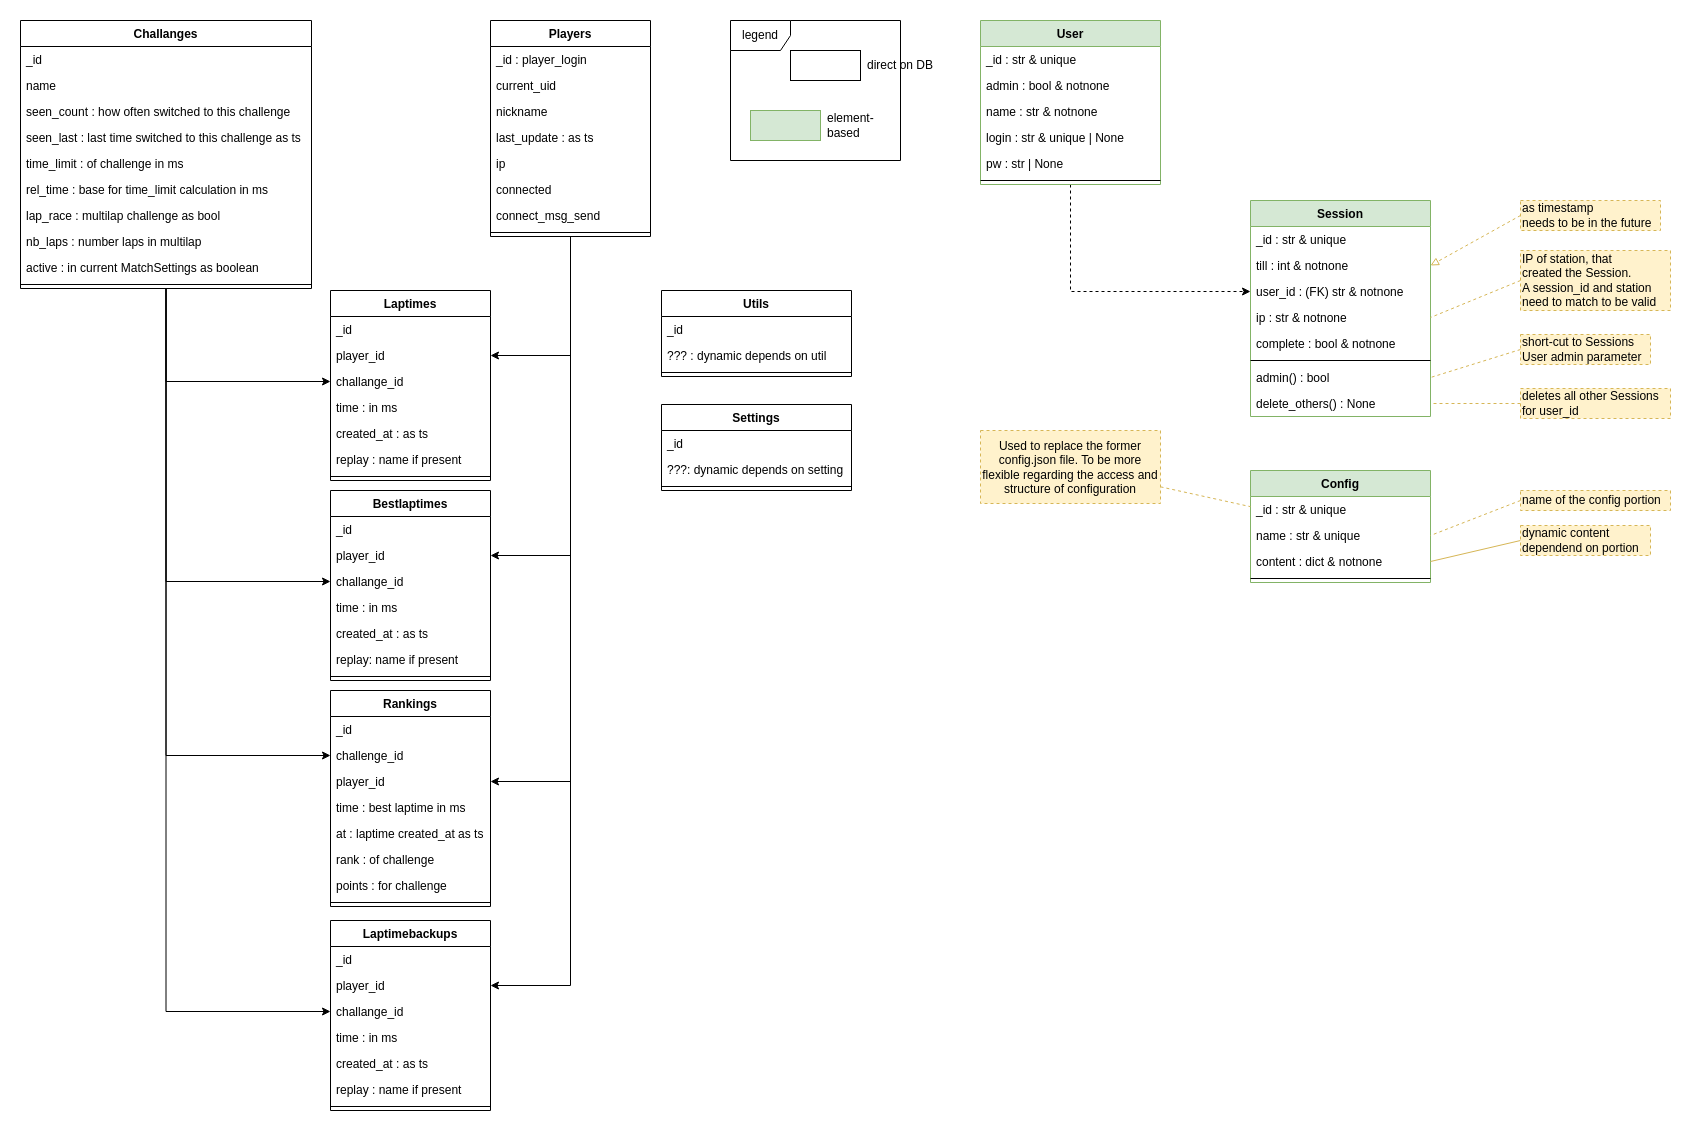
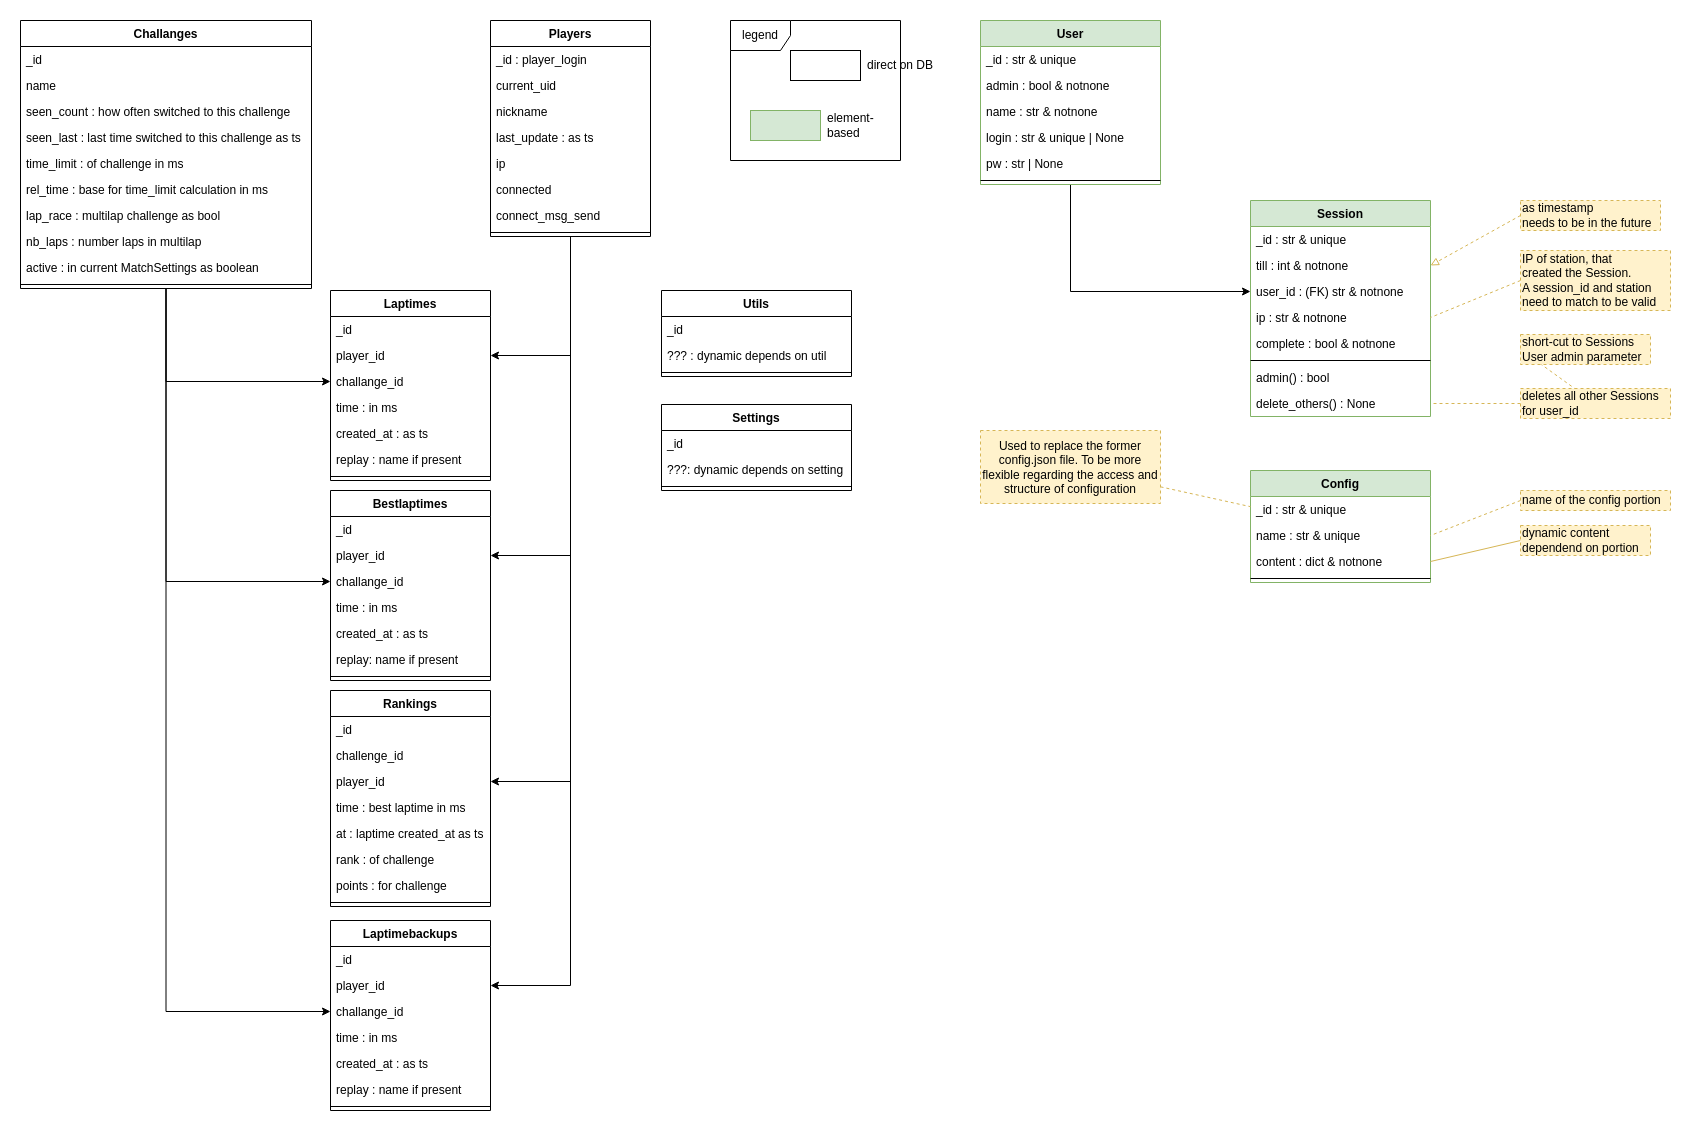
- <mxCell id="78" style="edgeStyle=orthogonalEdgeStyle;rounded=0;orthogonalLoop=1;jettySize=auto;html=1;endArrow=classic;endFill=1;dashed=1;" parent="1" source="79" target="93" edge="1"><mxGeometry relative="1" as="geometry" /></mxCell>
+ <mxCell id="78" style="edgeStyle=orthogonalEdgeStyle;rounded=0;orthogonalLoop=1;jettySize=auto;html=1;endArrow=classic;endFill=1;" parent="1" source="79" target="93" edge="1"><mxGeometry relative="1" as="geometry" /></mxCell>
- <mxCell id="101" style="edgeStyle=none;rounded=0;orthogonalLoop=1;jettySize=auto;html=1;exitX=0;exitY=0.5;exitDx=0;exitDy=0;entryX=1;entryY=0.5;entryDx=0;entryDy=0;dashed=1;endArrow=none;endFill=0;fillColor=#fff2cc;strokeColor=#d6b656;" parent="1" source="102" target="97" edge="1"><mxGeometry relative="1" as="geometry" /></mxCell>
+ <mxCell id="101" style="edgeStyle=none;rounded=0;orthogonalLoop=1;jettySize=auto;html=1;exitX=0;exitY=0.5;exitDx=0;exitDy=0;dashed=1;endArrow=none;endFill=0;fillColor=#fff2cc;strokeColor=#d6b656;" parent="1" source="102" target="100" edge="1"><mxGeometry relative="1" as="geometry" /></mxCell>
- <mxCell id="17" value="" style="edgeStyle=orthogonalEdgeStyle;rounded=0;orthogonalLoop=1;jettySize=auto;html=1;entryX=0;entryY=0.5;entryDx=0;entryDy=0;" parent="1" source="19" target="48" edge="1"><mxGeometry relative="1" as="geometry"><mxPoint x="260" y="263" as="targetPoint" /></mxGeometry></mxCell>
